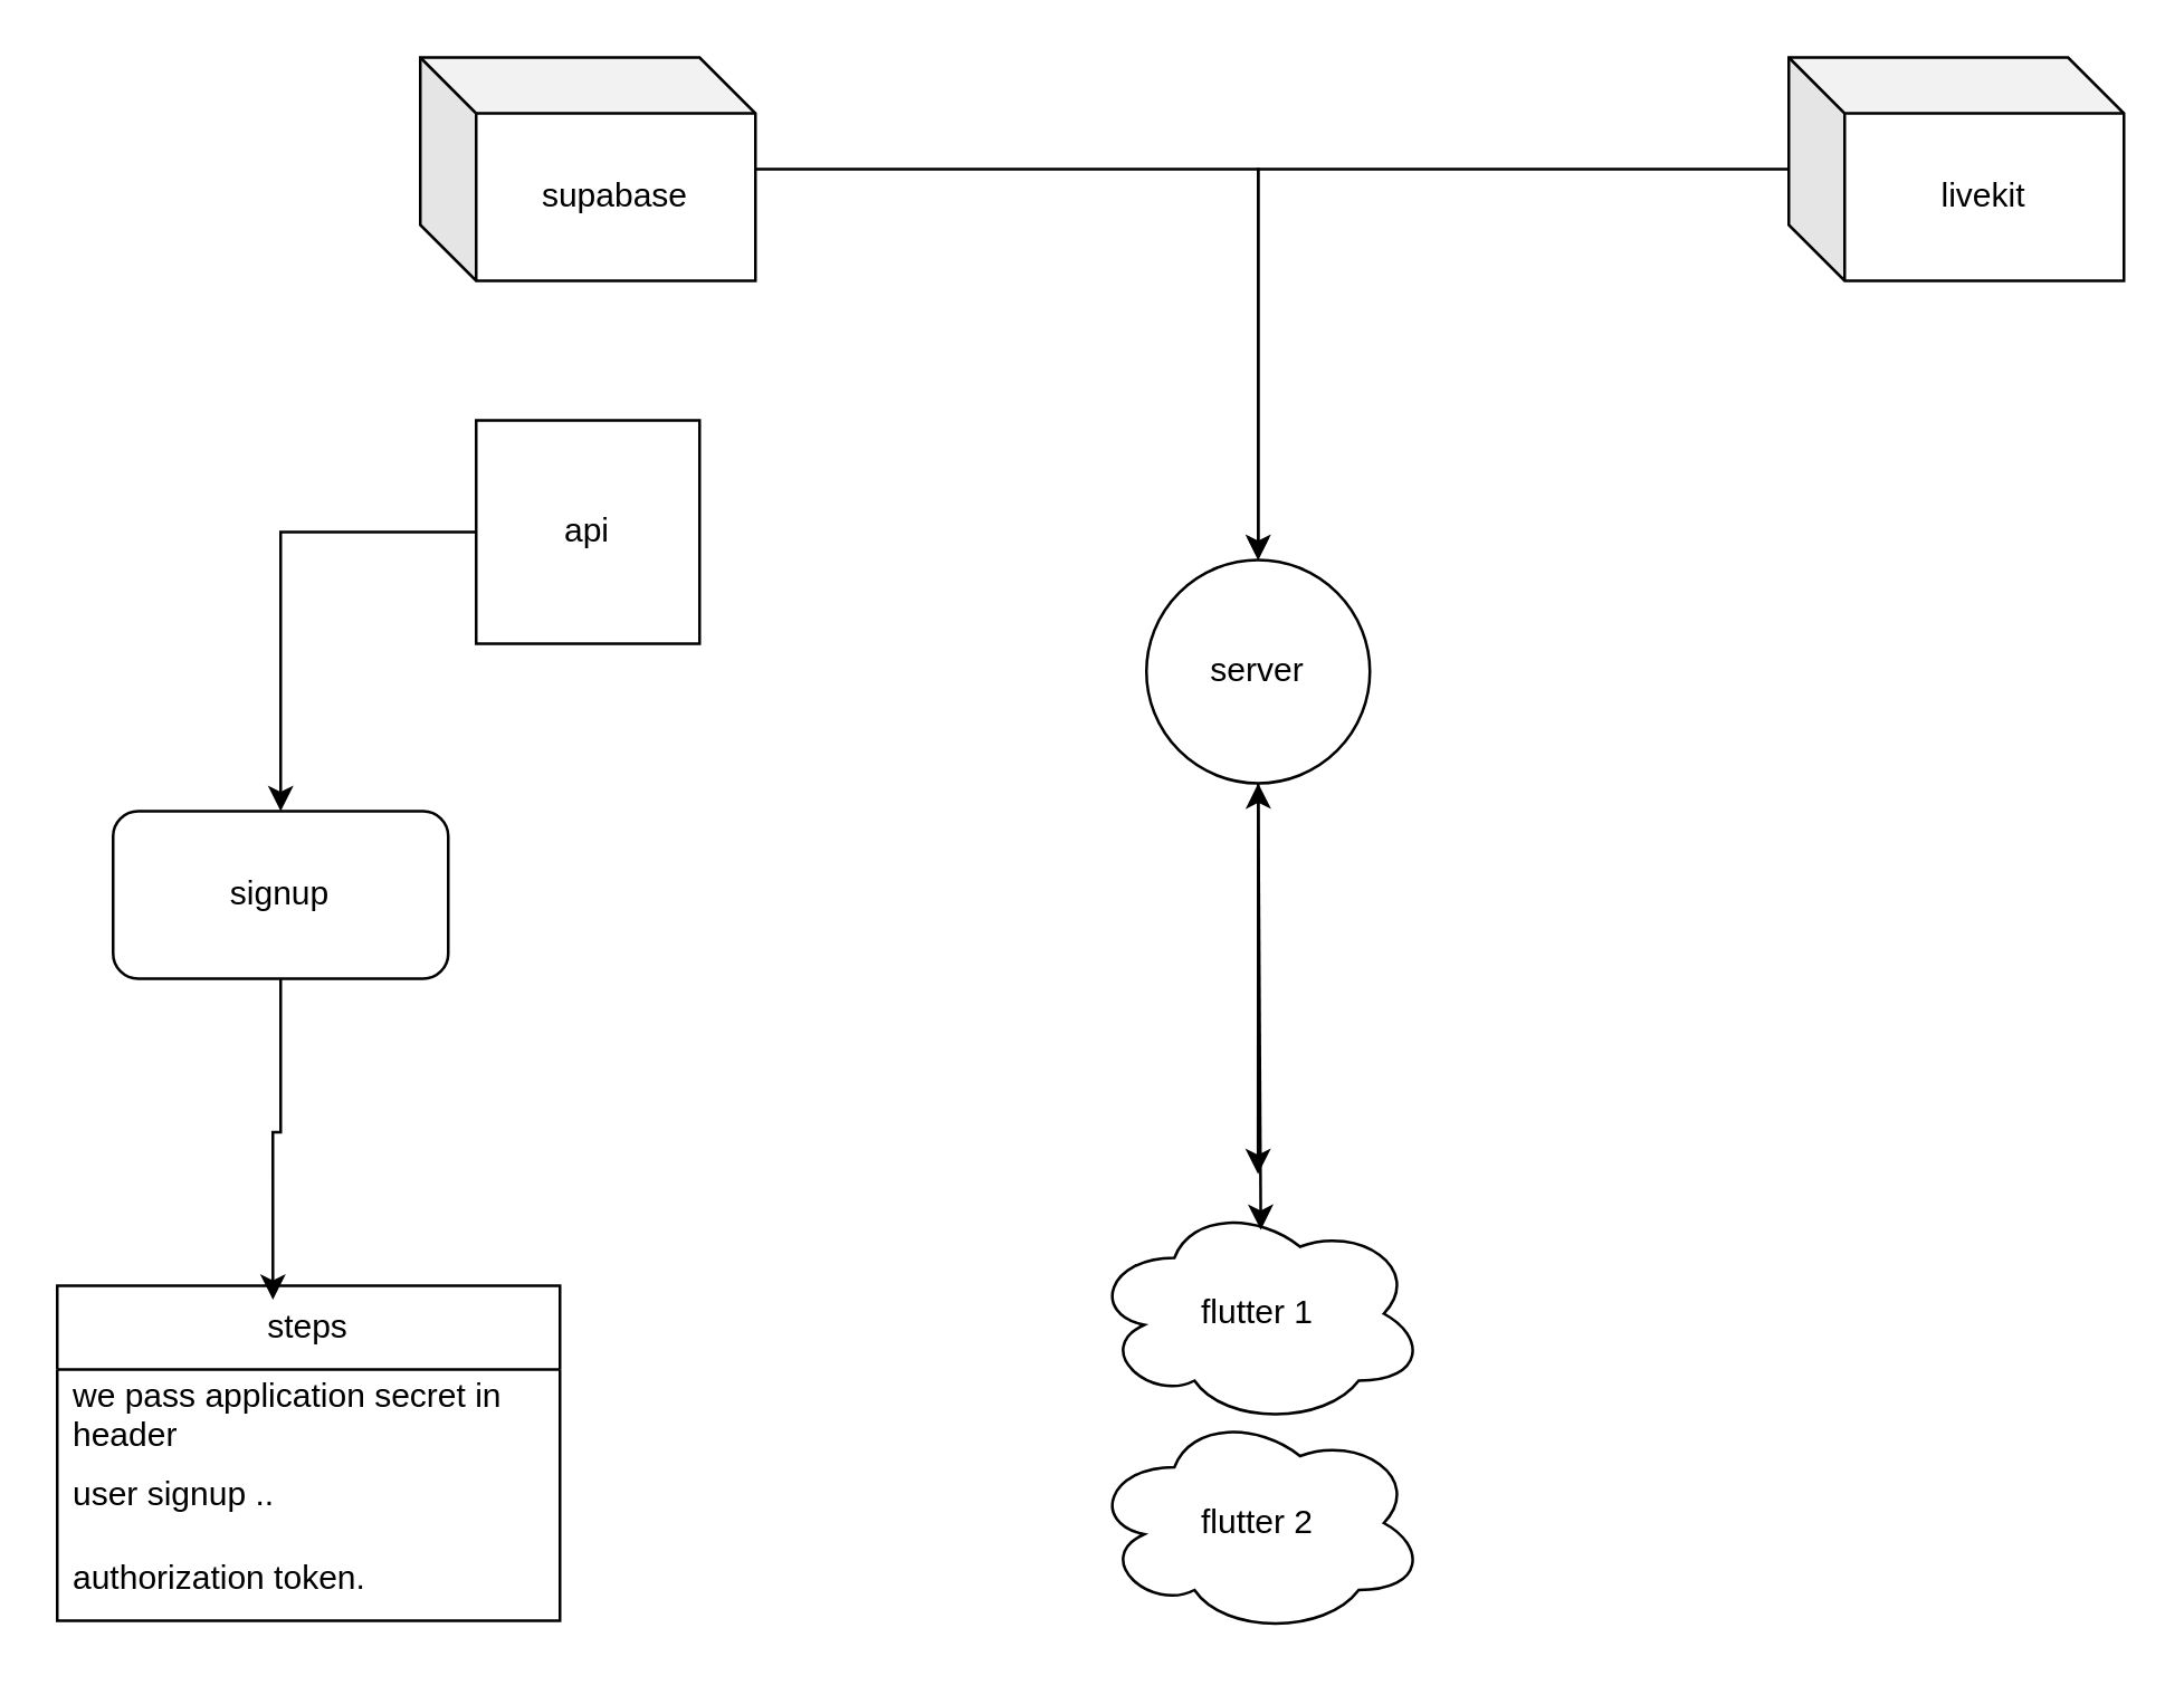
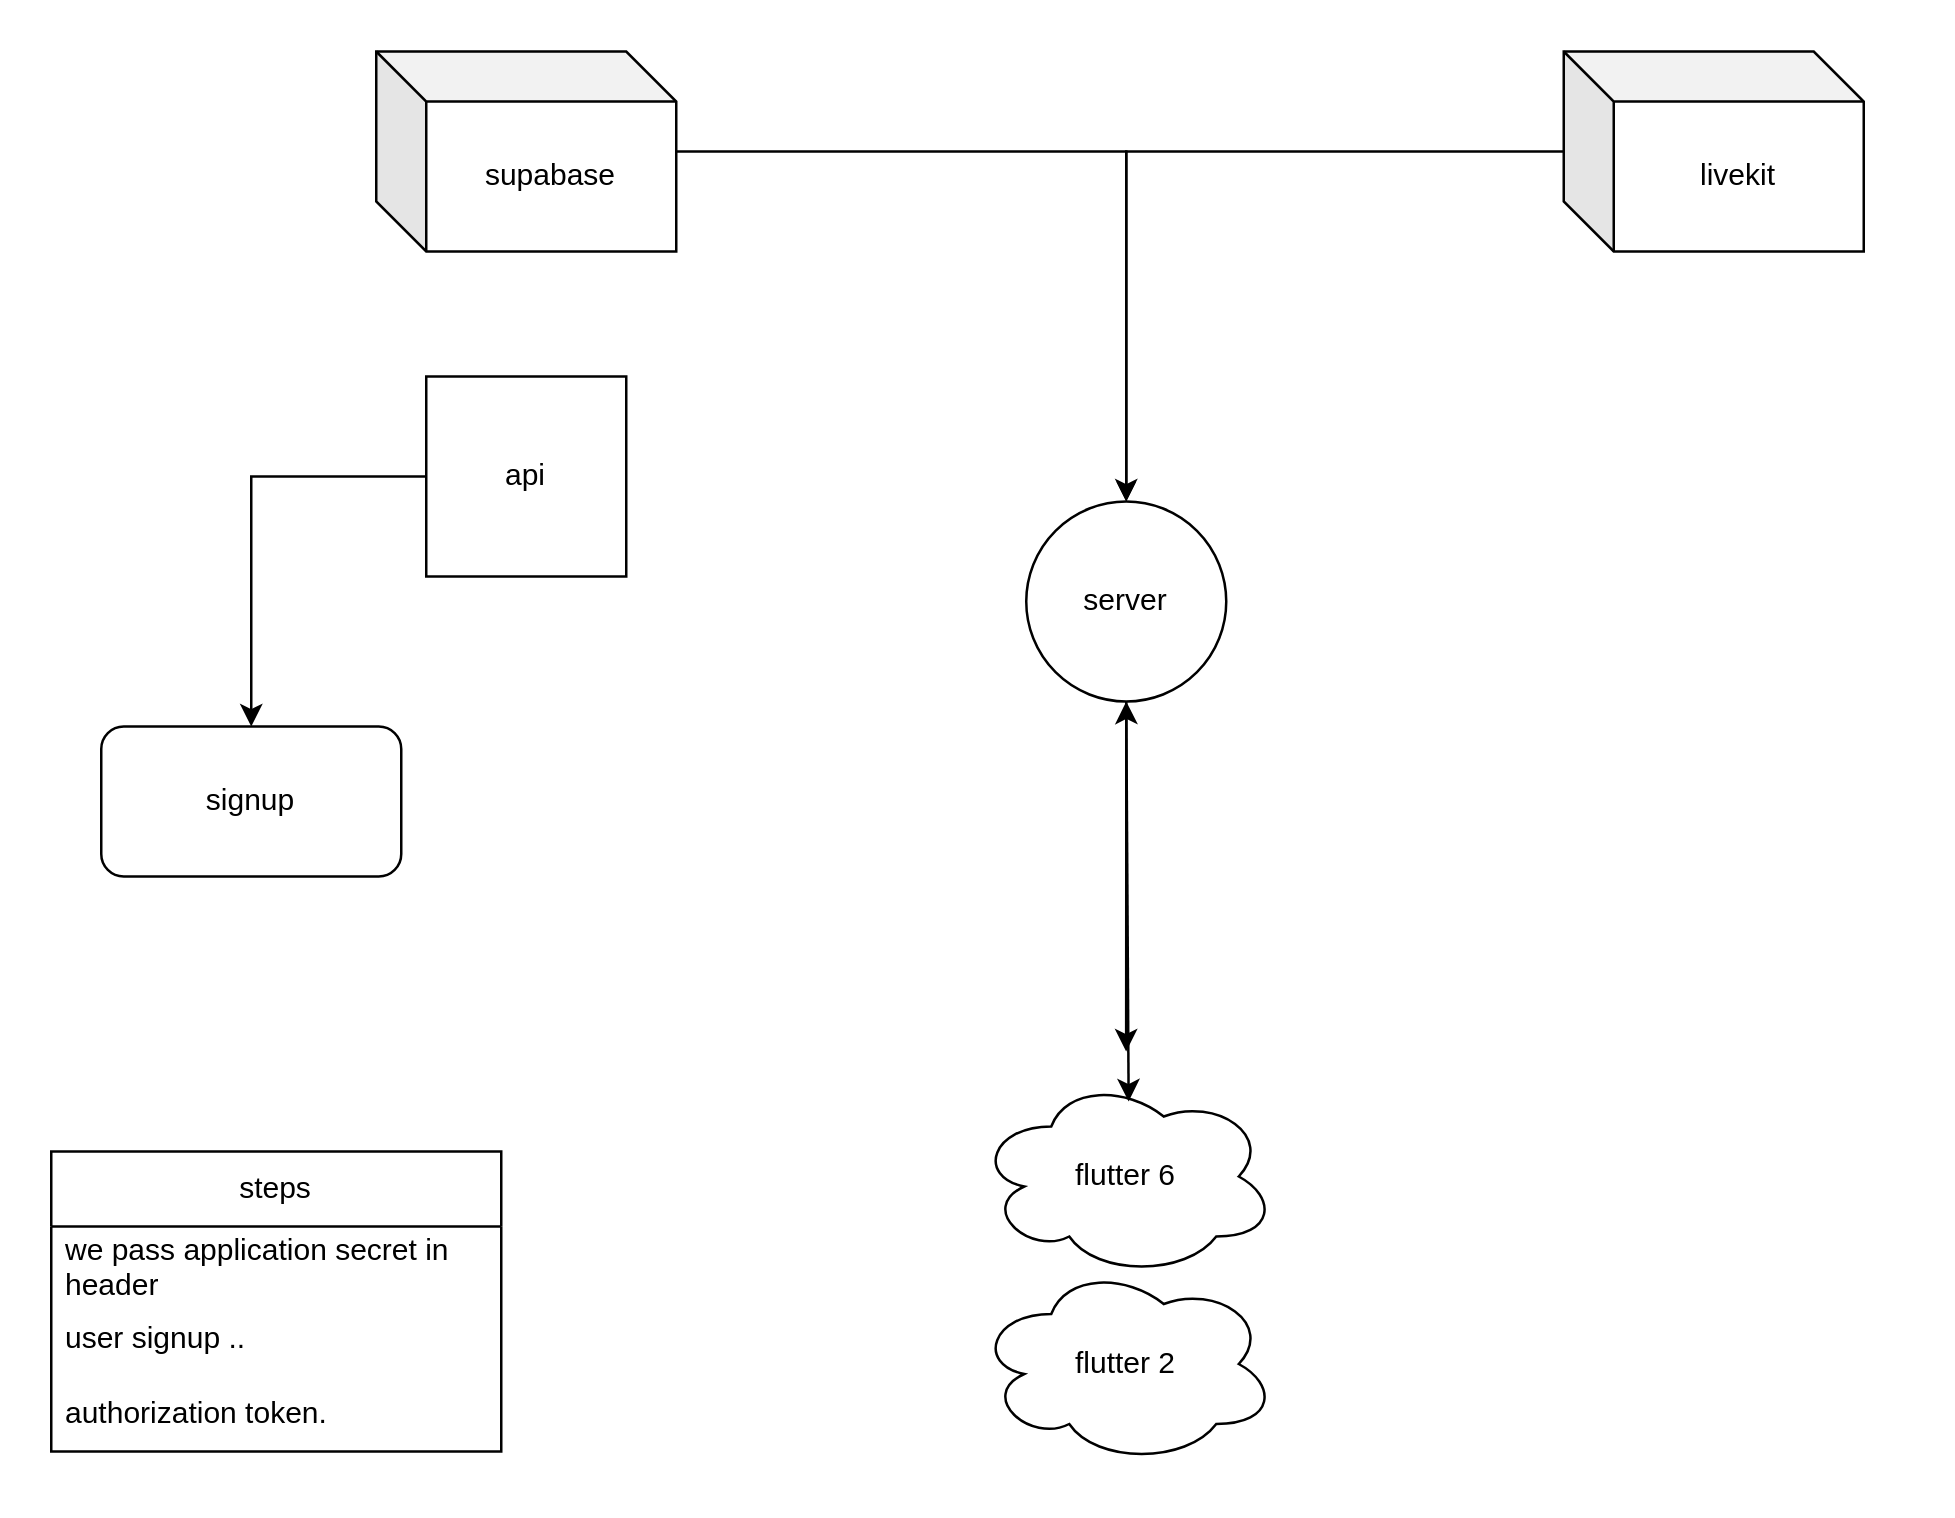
- <mxCell id="14" value="livekit" style="shape=cube;whiteSpace=wrap;html=1;boundedLbl=1;backgroundOutline=1;darkOpacity=0.05;darkOpacity2=0.1;" vertex="1" parent="1"><mxGeometry x="640" y="20" width="120" height="80" as="geometry" /></mxCell>
+ <mxCell id="14" value="livekit" style="shape=cube;whiteSpace=wrap;html=1;boundedLbl=1;backgroundOutline=1;darkOpacity=0.05;darkOpacity2=0.1;" vertex="1" parent="1"><mxGeometry x="625" y="20" width="120" height="80" as="geometry" /></mxCell>
- <mxCell id="11" style="edgeStyle=orthogonalEdgeStyle;rounded=0;orthogonalLoop=1;jettySize=auto;html=1;entryX=0.429;entryY=0.042;entryDx=0;entryDy=0;entryPerimeter=0;" edge="1" parent="1" source="6" target="7"><mxGeometry relative="1" as="geometry" /></mxCell>
- <mxCell id="16" value="flutter 1" style="ellipse;shape=cloud;whiteSpace=wrap;html=1;" vertex="1" parent="1"><mxGeometry x="390" y="430" width="120" height="80" as="geometry" /></mxCell>
+ <mxCell id="16" value="flutter 6" style="ellipse;shape=cloud;whiteSpace=wrap;html=1;" vertex="1" parent="1"><mxGeometry x="390" y="430" width="120" height="80" as="geometry" /></mxCell>
